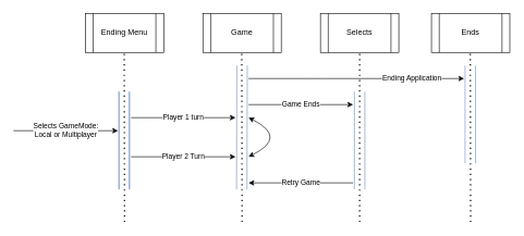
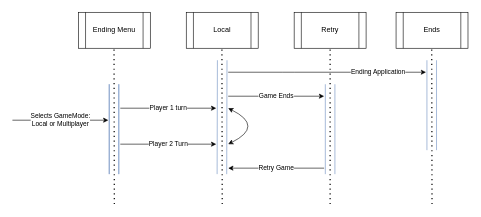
- <mxCell id="7" value="Game" style="shape=process;whiteSpace=wrap;html=1;backgroundOutline=1;" vertex="1" parent="1"><mxGeometry x="310" y="20" width="120" height="60" as="geometry" /></mxCell>
+ <mxCell id="7" value="Local" style="shape=process;whiteSpace=wrap;html=1;backgroundOutline=1;" vertex="1" parent="1"><mxGeometry x="310" y="20" width="120" height="60" as="geometry" /></mxCell>
- <mxCell id="8" value="Selects" style="shape=process;whiteSpace=wrap;html=1;backgroundOutline=1;" vertex="1" parent="1"><mxGeometry x="490" y="20" width="120" height="60" as="geometry" /></mxCell>
+ <mxCell id="8" value="Retry" style="shape=process;whiteSpace=wrap;html=1;backgroundOutline=1;" vertex="1" parent="1"><mxGeometry x="490" y="20" width="120" height="60" as="geometry" /></mxCell>
